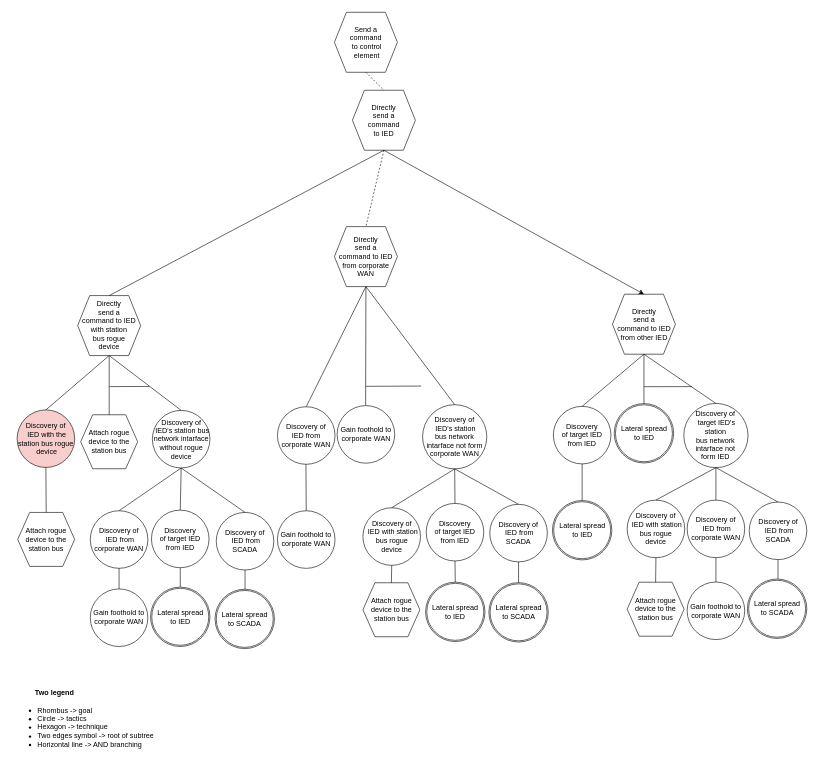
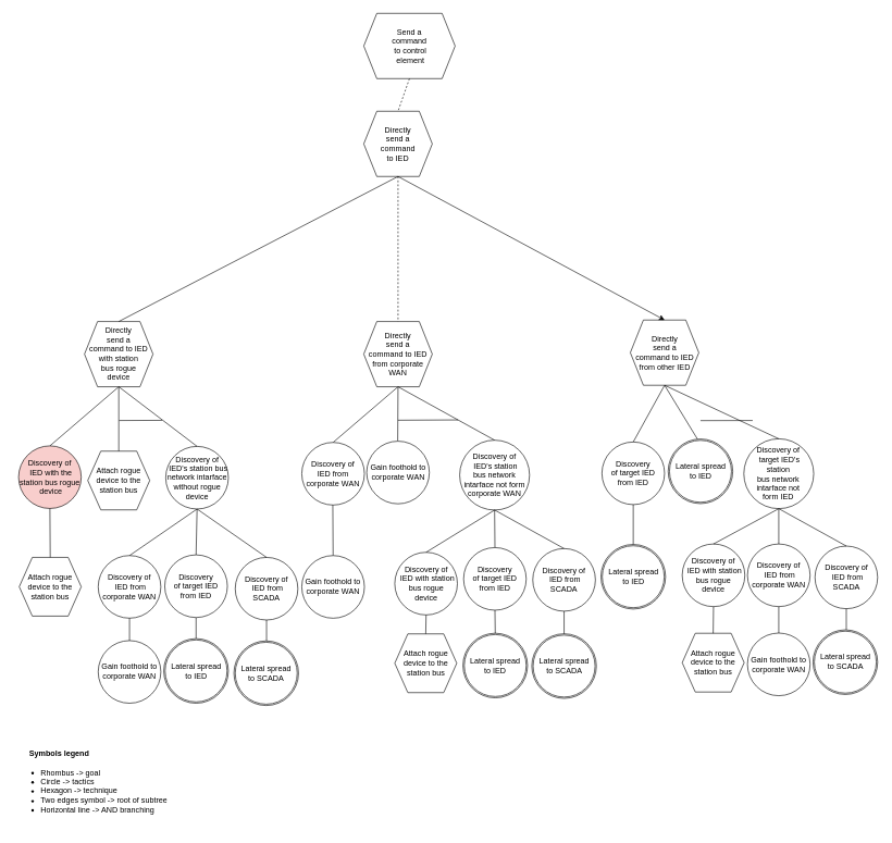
- <mxCell id="3" value="&lt;span style=&quot;font-family: &amp;#34;helvetica&amp;#34;&quot;&gt;Send a&lt;/span&gt;&lt;br style=&quot;font-family: &amp;#34;helvetica&amp;#34;&quot;&gt;&lt;span style=&quot;font-family: &amp;#34;helvetica&amp;#34;&quot;&gt;command&lt;/span&gt;&lt;br style=&quot;font-family: &amp;#34;helvetica&amp;#34;&quot;&gt;&lt;span style=&quot;font-family: &amp;#34;helvetica&amp;#34;&quot;&gt;&amp;nbsp;to control&lt;/span&gt;&lt;br style=&quot;font-family: &amp;#34;helvetica&amp;#34;&quot;&gt;&lt;span style=&quot;font-family: &amp;#34;helvetica&amp;#34;&quot;&gt;&amp;nbsp;element&lt;/span&gt;" style="shape=hexagon;perimeter=hexagonPerimeter2;whiteSpace=wrap;html=1;fixedSize=1;" parent="1" vertex="1"><mxGeometry x="557" y="20" width="105" height="100" as="geometry" /></mxCell>
+ <mxCell id="3" value="&lt;span style=&quot;font-family: &amp;#34;helvetica&amp;#34;&quot;&gt;Send a&lt;/span&gt;&lt;br style=&quot;font-family: &amp;#34;helvetica&amp;#34;&quot;&gt;&lt;span style=&quot;font-family: &amp;#34;helvetica&amp;#34;&quot;&gt;command&lt;/span&gt;&lt;br style=&quot;font-family: &amp;#34;helvetica&amp;#34;&quot;&gt;&lt;span style=&quot;font-family: &amp;#34;helvetica&amp;#34;&quot;&gt;&amp;nbsp;to control&lt;/span&gt;&lt;br style=&quot;font-family: &amp;#34;helvetica&amp;#34;&quot;&gt;&lt;span style=&quot;font-family: &amp;#34;helvetica&amp;#34;&quot;&gt;&amp;nbsp;element&lt;/span&gt;" style="shape=hexagon;perimeter=hexagonPerimeter2;whiteSpace=wrap;html=1;fixedSize=1;" parent="1" vertex="1"><mxGeometry x="557" y="20" width="140" height="100" as="geometry" /></mxCell>
- <mxCell id="4" value="Directly &lt;br&gt;send a&lt;br&gt;command&lt;br&gt;to IED" style="shape=hexagon;perimeter=hexagonPerimeter2;whiteSpace=wrap;html=1;fixedSize=1;" parent="1" vertex="1"><mxGeometry x="587" y="150" width="105" height="100" as="geometry" /></mxCell>
+ <mxCell id="4" value="Directly &lt;br&gt;send a&lt;br&gt;command&lt;br&gt;to IED" style="shape=hexagon;perimeter=hexagonPerimeter2;whiteSpace=wrap;html=1;fixedSize=1;" parent="1" vertex="1"><mxGeometry x="557" y="170" width="105" height="100" as="geometry" /></mxCell>
- <mxCell id="33" value="Directly &lt;br&gt;send a &lt;br&gt;command to IED from corporate WAN" style="shape=hexagon;perimeter=hexagonPerimeter2;whiteSpace=wrap;html=1;fixedSize=1;" parent="1" vertex="1"><mxGeometry x="557" y="377.26" width="105" height="100" as="geometry" /></mxCell>
+ <mxCell id="33" value="Directly &lt;br&gt;send a &lt;br&gt;command to IED from corporate WAN" style="shape=hexagon;perimeter=hexagonPerimeter2;whiteSpace=wrap;html=1;fixedSize=1;" parent="1" vertex="1"><mxGeometry x="557" y="492.26" width="105" height="100" as="geometry" /></mxCell>
- <mxCell id="35" value="Directly &lt;br&gt;send a &lt;br&gt;command to IED from other IED" style="shape=hexagon;perimeter=hexagonPerimeter2;whiteSpace=wrap;html=1;fixedSize=1;" parent="1" vertex="1"><mxGeometry x="1020.5" y="490" width="105" height="100" as="geometry" /></mxCell>
+ <mxCell id="35" value="Directly &lt;br&gt;send a &lt;br&gt;command to IED from other IED" style="shape=hexagon;perimeter=hexagonPerimeter2;whiteSpace=wrap;html=1;fixedSize=1;" parent="1" vertex="1"><mxGeometry x="965.5" y="490" width="105" height="100" as="geometry" /></mxCell>
- <mxCell id="8" value="&lt;font style=&quot;font-size: 12px&quot;&gt;Two legend&lt;/font&gt;" style="text;strokeColor=none;fillColor=none;html=1;fontSize=24;fontStyle=1;verticalAlign=middle;align=center;" parent="1" vertex="1"><mxGeometry x="40" y="1131" width="100" height="40" as="geometry" /></mxCell>
+ <mxCell id="8" value="&lt;font style=&quot;font-size: 12px&quot;&gt;Symbols legend&lt;/font&gt;" style="text;strokeColor=none;fillColor=none;html=1;fontSize=24;fontStyle=1;verticalAlign=middle;align=center;" parent="1" vertex="1"><mxGeometry x="40" y="1131" width="100" height="40" as="geometry" /></mxCell>
